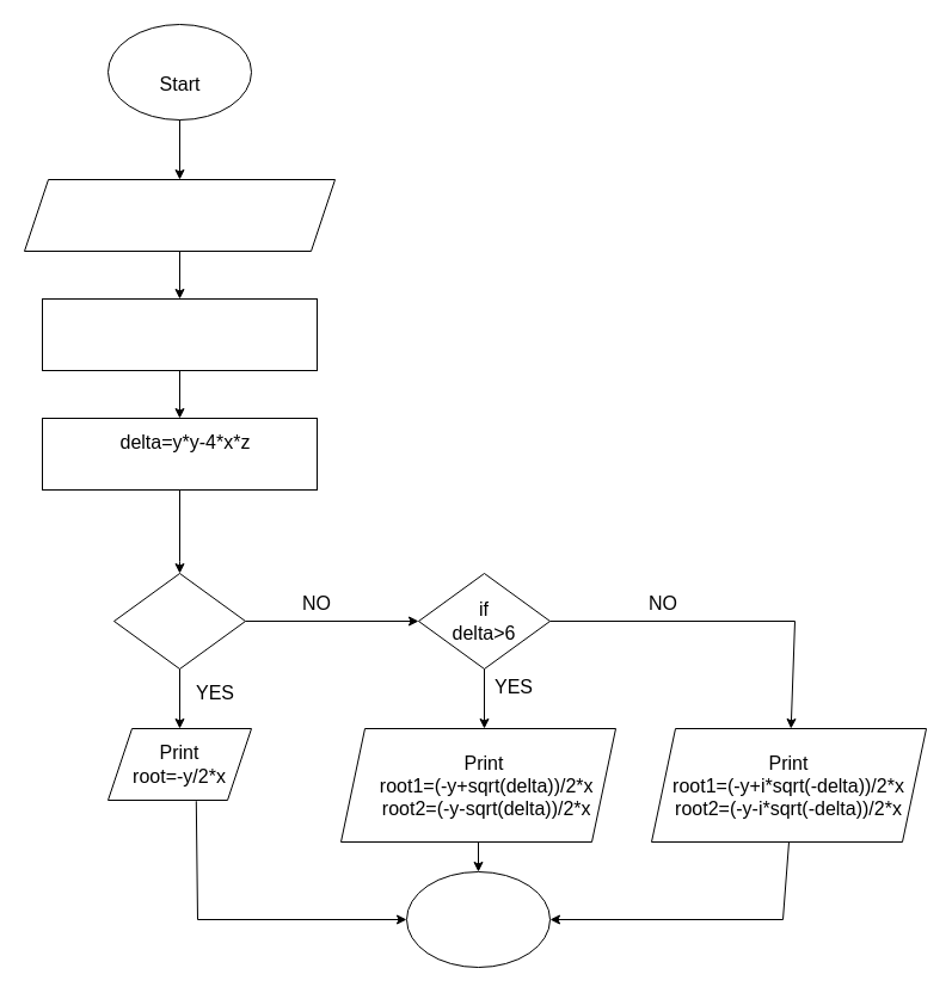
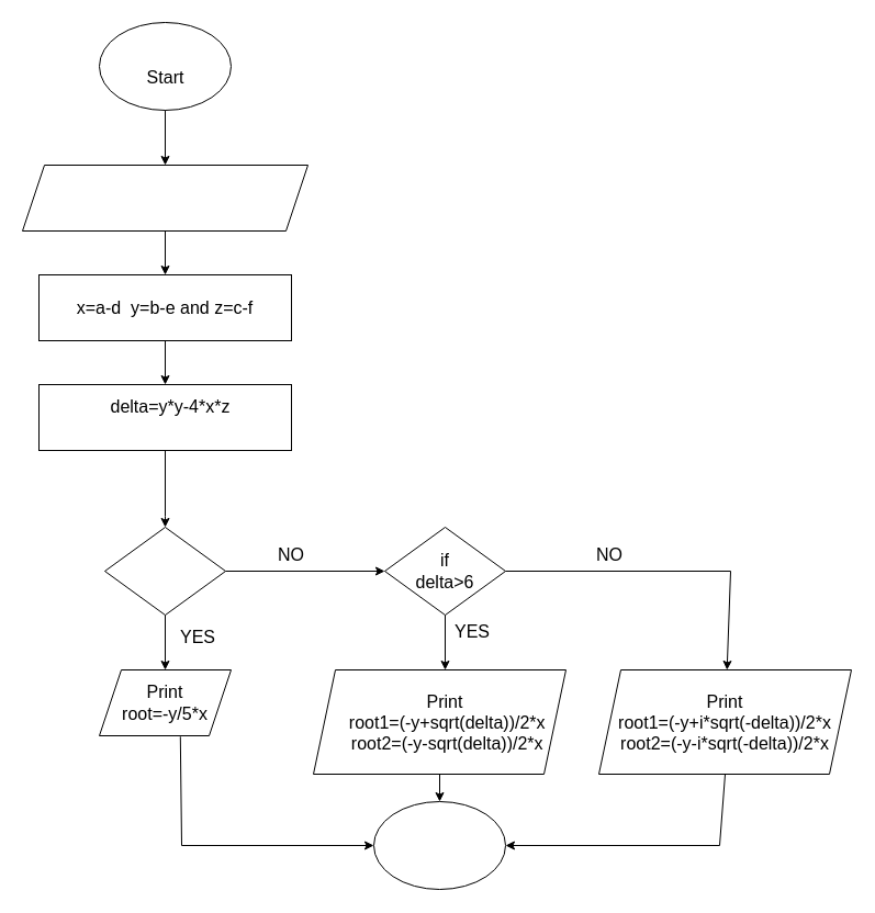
+ <mxCell id="8" value="x=a-d&amp;nbsp; y=b-e and z=c-f" style="text;html=1;strokeColor=none;fillColor=none;align=center;verticalAlign=middle;whiteSpace=wrap;rounded=0;fontSize=16;" parent="1" vertex="1"><mxGeometry x="55" y="265" width="190" height="30" as="geometry" /></mxCell>
- <mxCell id="16" value="Print &lt;br&gt;root=-y/2*x" style="text;html=1;strokeColor=none;fillColor=none;align=center;verticalAlign=middle;whiteSpace=wrap;rounded=0;fontSize=16;" parent="1" vertex="1"><mxGeometry x="95" y="625" width="110" height="30" as="geometry" /></mxCell>
+ <mxCell id="16" value="Print &lt;br&gt;root=-y/5*x" style="text;html=1;strokeColor=none;fillColor=none;align=center;verticalAlign=middle;whiteSpace=wrap;rounded=0;fontSize=16;" parent="1" vertex="1"><mxGeometry x="95" y="625" width="110" height="30" as="geometry" /></mxCell>
